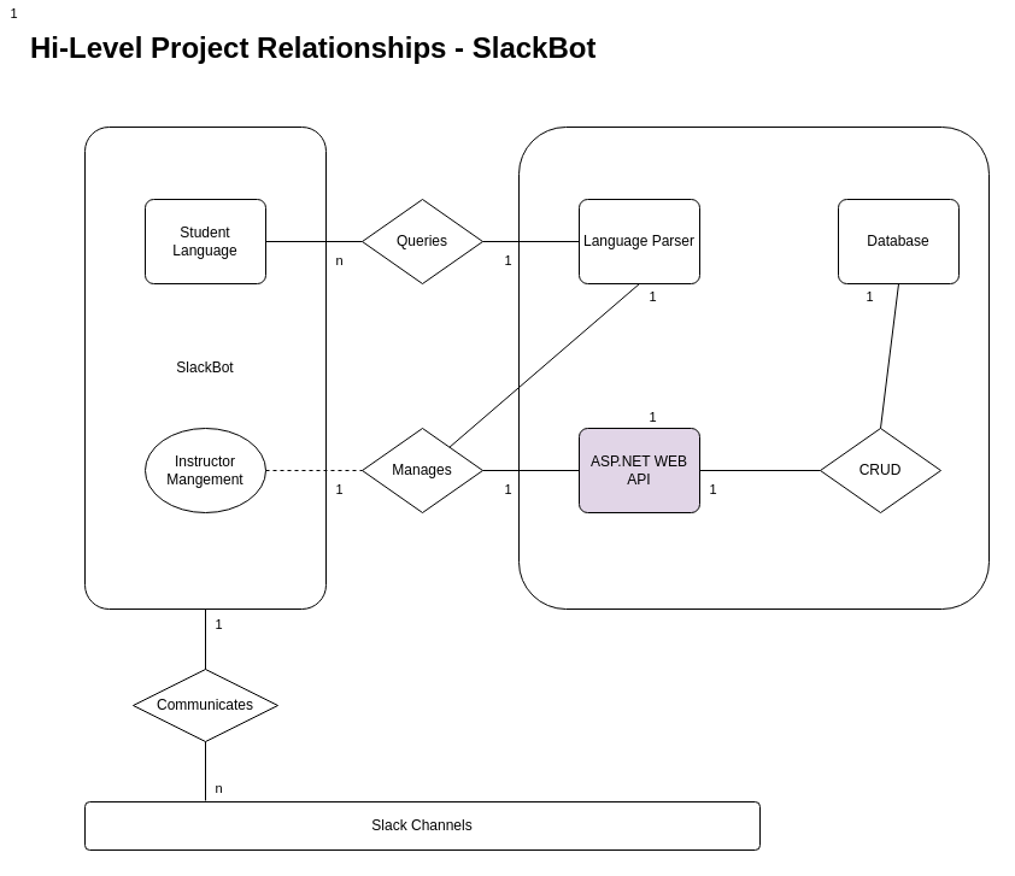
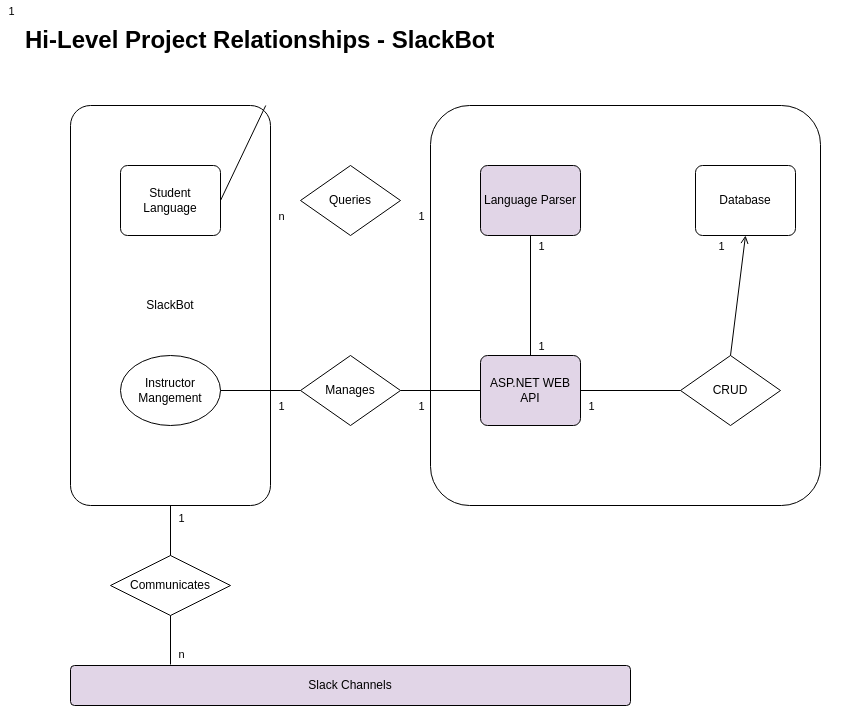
- <mxCell id="28" value="" style="endArrow=none;html=1;rounded=0;exitX=1;exitY=0.5;exitDx=0;exitDy=0;entryX=0;entryY=0.5;entryDx=0;entryDy=0;" parent="1" source="3" target="24" edge="1"><mxGeometry relative="1" as="geometry"><mxPoint x="330" y="395" as="sourcePoint" /><mxPoint x="490" y="395" as="targetPoint" /></mxGeometry></mxCell>
+ <mxCell id="28" value="" style="endArrow=none;html=1;rounded=0;exitX=1;exitY=0.5;exitDx=0;exitDy=0;" parent="1" source="3" target="2" edge="1"><mxGeometry relative="1" as="geometry"><mxPoint x="330" y="395" as="sourcePoint" /><mxPoint x="490" y="395" as="targetPoint" /></mxGeometry></mxCell>
- <mxCell id="29" value="" style="endArrow=none;html=1;rounded=0;exitX=1;exitY=0.5;exitDx=0;exitDy=0;entryX=0;entryY=0.5;entryDx=0;entryDy=0;" parent="1" source="24" target="6" edge="1"><mxGeometry relative="1" as="geometry"><mxPoint x="330" y="395" as="sourcePoint" /><mxPoint x="480" y="355" as="targetPoint" /></mxGeometry></mxCell>
- <mxCell id="6" value="Language Parser" style="rounded=1;arcSize=10;whiteSpace=wrap;html=1;align=center;" parent="1" vertex="1"><mxGeometry x="480" y="165" width="100" height="70" as="geometry" /></mxCell>
+ <mxCell id="6" value="Language Parser" style="rounded=1;arcSize=10;whiteSpace=wrap;html=1;align=center;fillColor=#e1d5e7;" parent="1" vertex="1"><mxGeometry x="480" y="165" width="100" height="70" as="geometry" /></mxCell>
- <mxCell id="32" value="" style="endArrow=none;html=1;rounded=0;exitX=0.5;exitY=0;exitDx=0;exitDy=0;entryX=0.5;entryY=1;entryDx=0;entryDy=0;" parent="1" source="25" target="7" edge="1"><mxGeometry relative="1" as="geometry"><mxPoint x="330" y="395" as="sourcePoint" /><mxPoint x="490" y="395" as="targetPoint" /></mxGeometry></mxCell>
+ <mxCell id="32" value="" style="endArrow=open;html=1;rounded=0;exitX=0.5;exitY=0;exitDx=0;exitDy=0;entryX=0.5;entryY=1;entryDx=0;entryDy=0;" parent="1" source="25" target="7" edge="1"><mxGeometry relative="1" as="geometry"><mxPoint x="330" y="395" as="sourcePoint" /><mxPoint x="490" y="395" as="targetPoint" /></mxGeometry></mxCell>
- <mxCell id="31" value="" style="endArrow=none;html=1;rounded=0;exitX=0.5;exitY=1;exitDx=0;exitDy=0;" parent="1" source="6" target="23" edge="1"><mxGeometry relative="1" as="geometry"><mxPoint x="330" y="395" as="sourcePoint" /><mxPoint x="490" y="395" as="targetPoint" /></mxGeometry></mxCell>
+ <mxCell id="31" value="" style="endArrow=none;html=1;rounded=0;exitX=0.5;exitY=1;exitDx=0;exitDy=0;entryX=0.5;entryY=0;entryDx=0;entryDy=0;" parent="1" source="6" target="22" edge="1"><mxGeometry relative="1" as="geometry"><mxPoint x="330" y="395" as="sourcePoint" /><mxPoint x="490" y="395" as="targetPoint" /></mxGeometry></mxCell>
- <mxCell id="26" value="" style="endArrow=none;html=1;rounded=0;exitX=1;exitY=0.5;exitDx=0;exitDy=0;entryX=0;entryY=0.5;entryDx=0;entryDy=0;dashed=1;" parent="1" source="4" target="23" edge="1"><mxGeometry relative="1" as="geometry"><mxPoint x="330" y="395" as="sourcePoint" /><mxPoint x="290" y="390" as="targetPoint" /></mxGeometry></mxCell>
+ <mxCell id="26" value="" style="endArrow=none;html=1;rounded=0;exitX=1;exitY=0.5;exitDx=0;exitDy=0;entryX=0;entryY=0.5;entryDx=0;entryDy=0;" parent="1" source="4" target="23" edge="1"><mxGeometry relative="1" as="geometry"><mxPoint x="330" y="395" as="sourcePoint" /><mxPoint x="290" y="390" as="targetPoint" /></mxGeometry></mxCell>
- <mxCell id="8" value="Slack Channels" style="rounded=1;arcSize=10;whiteSpace=wrap;html=1;align=center;" parent="1" vertex="1"><mxGeometry x="70" y="665" width="560" height="40" as="geometry" /></mxCell>
+ <mxCell id="8" value="Slack Channels" style="rounded=1;arcSize=10;whiteSpace=wrap;html=1;align=center;fillColor=#e1d5e7;" parent="1" vertex="1"><mxGeometry x="70" y="665" width="560" height="40" as="geometry" /></mxCell>
